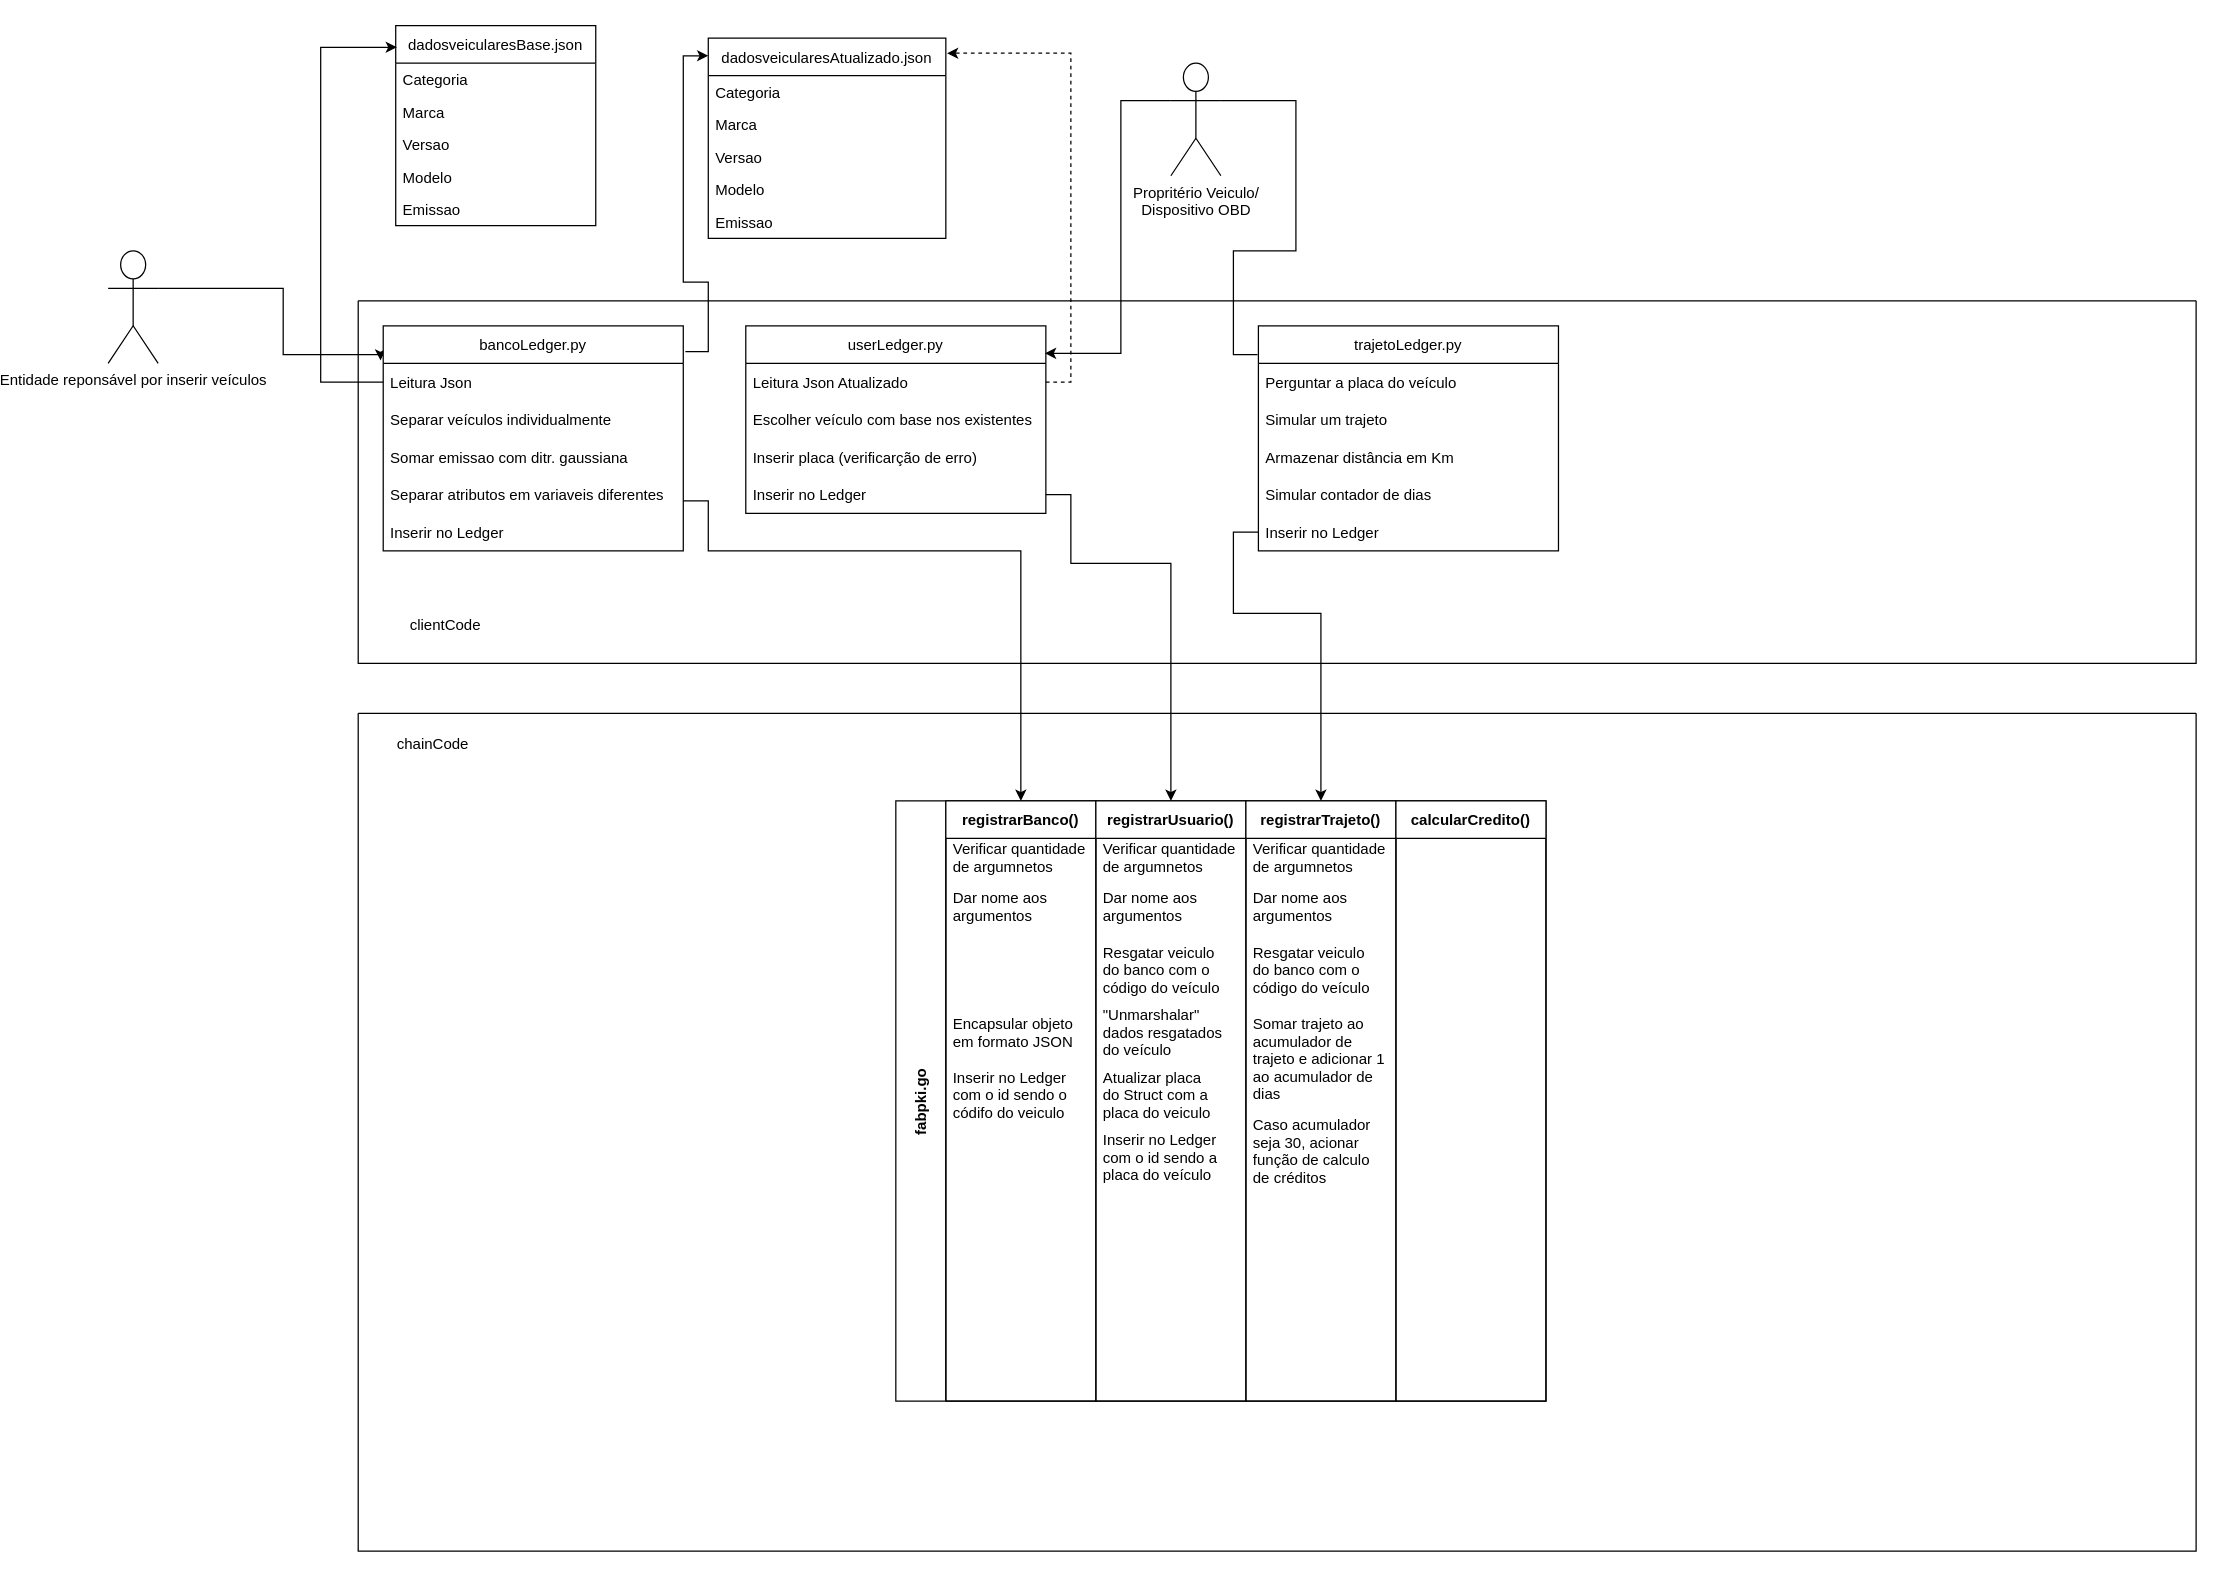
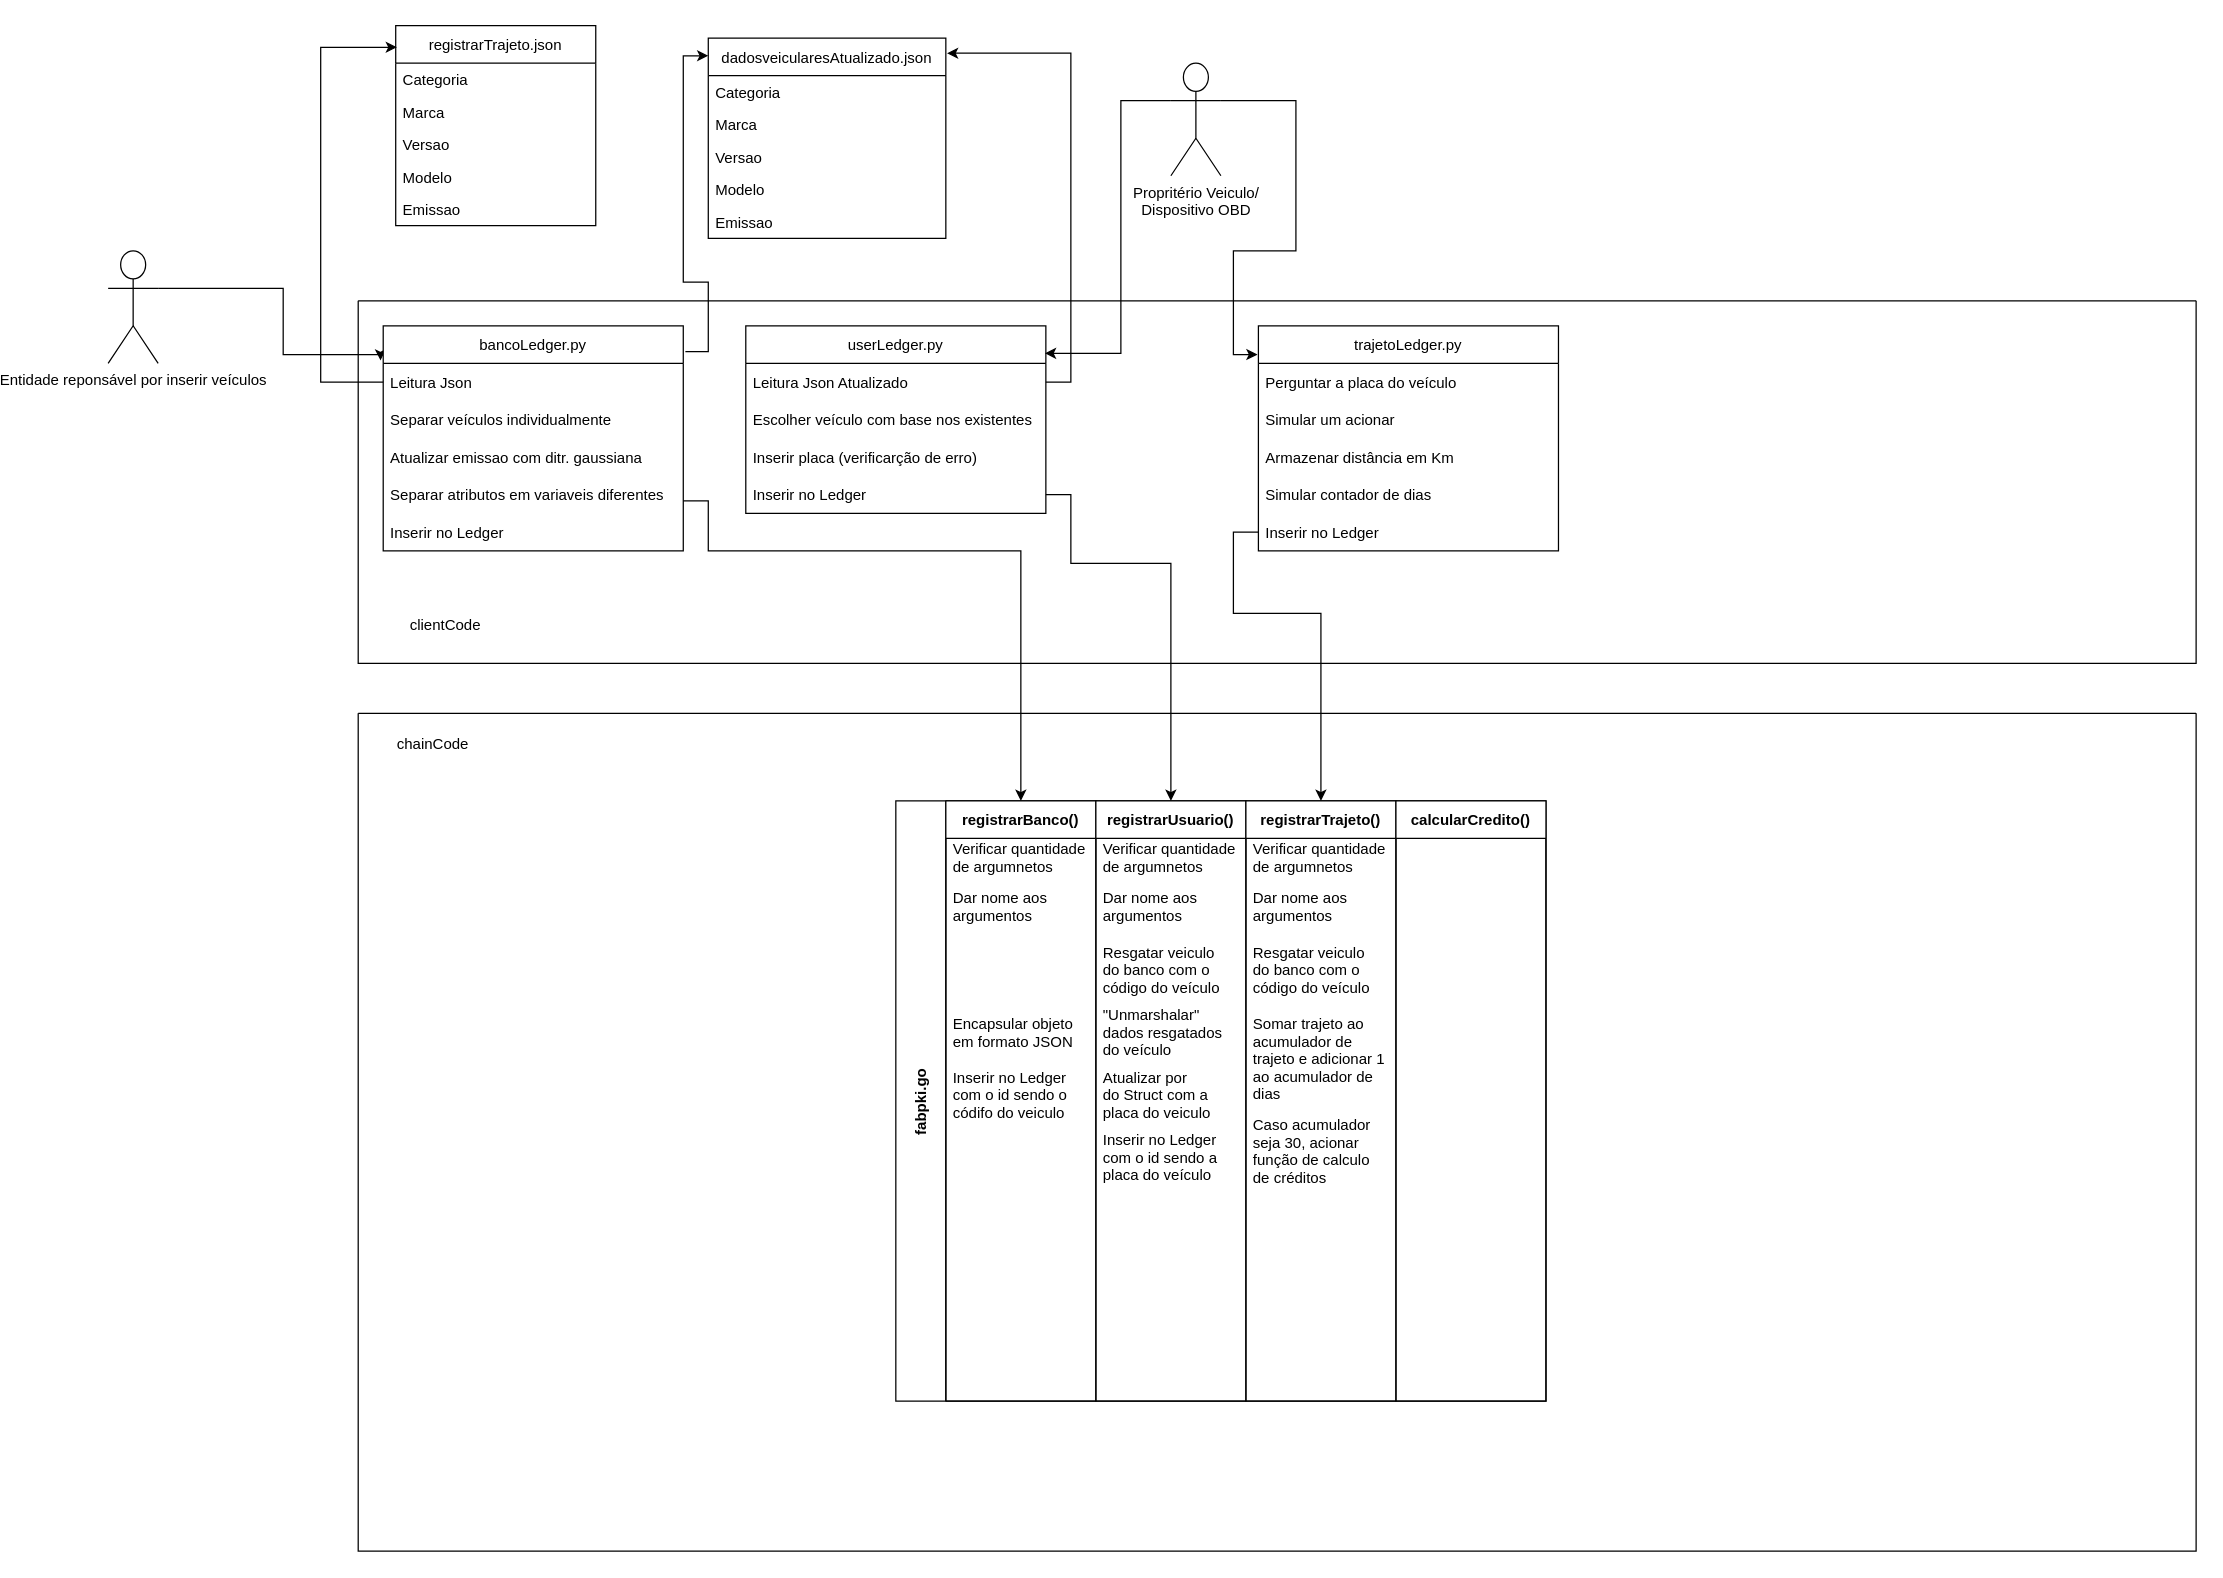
- <mxCell id="45" value="dadosveicularesBase.json" style="swimlane;fontStyle=0;childLayout=stackLayout;horizontal=1;startSize=30;fillColor=none;horizontalStack=0;resizeParent=1;resizeParentMax=0;resizeLast=0;collapsible=1;marginBottom=0;" vertex="1" parent="1"><mxGeometry x="250" y="20" width="160" height="160" as="geometry" /></mxCell>
+ <mxCell id="45" value="registrarTrajeto.json" style="swimlane;fontStyle=0;childLayout=stackLayout;horizontal=1;startSize=30;fillColor=none;horizontalStack=0;resizeParent=1;resizeParentMax=0;resizeLast=0;collapsible=1;marginBottom=0;" vertex="1" parent="1"><mxGeometry x="250" y="20" width="160" height="160" as="geometry" /></mxCell>
- <mxCell id="60" style="edgeStyle=orthogonalEdgeStyle;rounded=0;orthogonalLoop=1;jettySize=auto;html=1;entryX=1.005;entryY=0.075;entryDx=0;entryDy=0;entryPerimeter=0;exitX=1;exitY=0.5;exitDx=0;exitDy=0;dashed=1;" edge="1" parent="1" source="35" target="52"><mxGeometry relative="1" as="geometry" /></mxCell>
+ <mxCell id="60" style="edgeStyle=orthogonalEdgeStyle;rounded=0;orthogonalLoop=1;jettySize=auto;html=1;entryX=1.005;entryY=0.075;entryDx=0;entryDy=0;entryPerimeter=0;exitX=1;exitY=0.5;exitDx=0;exitDy=0;" edge="1" parent="1" source="35" target="52"><mxGeometry relative="1" as="geometry" /></mxCell>
- <mxCell id="63" style="edgeStyle=orthogonalEdgeStyle;rounded=0;orthogonalLoop=1;jettySize=auto;html=1;entryX=-0.003;entryY=0.128;entryDx=0;entryDy=0;entryPerimeter=0;endArrow=none;" edge="1" parent="1" source="64" target="39"><mxGeometry relative="1" as="geometry"><Array as="points"><mxPoint x="970" y="80" /><mxPoint x="970" y="200" /><mxPoint x="920" y="200" /><mxPoint x="920" y="283" /></Array></mxGeometry></mxCell>
+ <mxCell id="63" style="edgeStyle=orthogonalEdgeStyle;rounded=0;orthogonalLoop=1;jettySize=auto;html=1;entryX=-0.003;entryY=0.128;entryDx=0;entryDy=0;entryPerimeter=0;" edge="1" parent="1" source="64" target="39"><mxGeometry relative="1" as="geometry"><Array as="points"><mxPoint x="970" y="80" /><mxPoint x="970" y="200" /><mxPoint x="920" y="200" /><mxPoint x="920" y="283" /></Array></mxGeometry></mxCell>
- <mxCell id="41" value="Simular um trajeto" style="text;strokeColor=none;fillColor=none;align=left;verticalAlign=middle;spacingLeft=4;spacingRight=4;overflow=hidden;points=[[0,0.5],[1,0.5]];portConstraint=eastwest;rotatable=0;" vertex="1" parent="39"><mxGeometry y="60" width="240" height="30" as="geometry" /></mxCell>
+ <mxCell id="41" value="Simular um acionar" style="text;strokeColor=none;fillColor=none;align=left;verticalAlign=middle;spacingLeft=4;spacingRight=4;overflow=hidden;points=[[0,0.5],[1,0.5]];portConstraint=eastwest;rotatable=0;" vertex="1" parent="39"><mxGeometry y="60" width="240" height="30" as="geometry" /></mxCell>
- <mxCell id="30" value="Somar emissao com ditr. gaussiana" style="text;strokeColor=none;fillColor=none;align=left;verticalAlign=middle;spacingLeft=4;spacingRight=4;overflow=hidden;points=[[0,0.5],[1,0.5]];portConstraint=eastwest;rotatable=0;" vertex="1" parent="27"><mxGeometry y="90" width="240" height="30" as="geometry" /></mxCell>
+ <mxCell id="30" value="Atualizar emissao com ditr. gaussiana" style="text;strokeColor=none;fillColor=none;align=left;verticalAlign=middle;spacingLeft=4;spacingRight=4;overflow=hidden;points=[[0,0.5],[1,0.5]];portConstraint=eastwest;rotatable=0;" vertex="1" parent="27"><mxGeometry y="90" width="240" height="30" as="geometry" /></mxCell>
- <mxCell id="15" value="Atualizar placa&#10;do Struct com a&#10;placa do veiculo" style="text;strokeColor=none;fillColor=none;align=left;verticalAlign=middle;spacingLeft=4;spacingRight=4;overflow=hidden;points=[[0,0.5],[1,0.5]];portConstraint=eastwest;rotatable=0;" vertex="1" parent="9"><mxGeometry y="210" width="120" height="50" as="geometry" /></mxCell>
+ <mxCell id="15" value="Atualizar por&#10;do Struct com a&#10;placa do veiculo" style="text;strokeColor=none;fillColor=none;align=left;verticalAlign=middle;spacingLeft=4;spacingRight=4;overflow=hidden;points=[[0,0.5],[1,0.5]];portConstraint=eastwest;rotatable=0;" vertex="1" parent="9"><mxGeometry y="210" width="120" height="50" as="geometry" /></mxCell>
